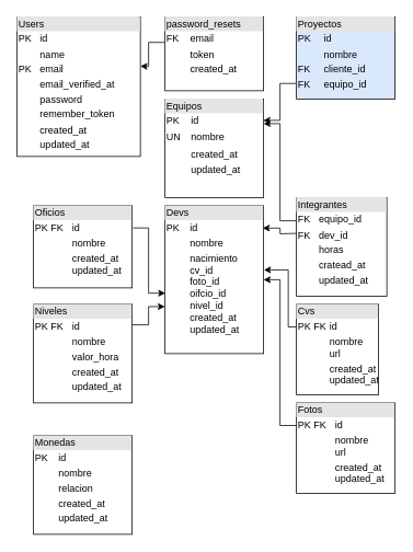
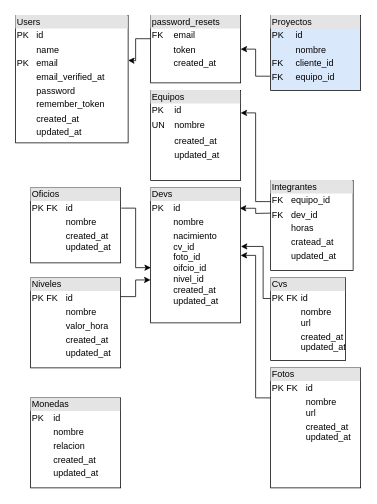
- <mxCell id="14" style="edgeStyle=orthogonalEdgeStyle;rounded=0;orthogonalLoop=1;jettySize=auto;html=1;exitX=-0.007;exitY=0.811;exitDx=0;exitDy=0;exitPerimeter=0;entryX=0.997;entryY=0.217;entryDx=0;entryDy=0;entryPerimeter=0;" edge="1" parent="1" source="15" target="17"><mxGeometry relative="1" as="geometry"><mxPoint x="340" y="155" as="targetPoint" /></mxGeometry></mxCell>
+ <mxCell id="14" style="edgeStyle=orthogonalEdgeStyle;rounded=0;orthogonalLoop=1;jettySize=auto;html=1;exitX=-0.007;exitY=0.811;exitDx=0;exitDy=0;exitPerimeter=0;" edge="1" parent="1" source="15" target="3"><mxGeometry relative="1" as="geometry"><mxPoint x="340" y="155" as="targetPoint" /></mxGeometry></mxCell>
- <mxCell id="10" value="&lt;div style=&quot;box-sizing:border-box;width:100%;background:#e4e4e4;padding:2px;&quot;&gt;Fotos&lt;/div&gt;&lt;table style=&quot;width:100%;font-size:1em;&quot; cellpadding=&quot;2&quot; cellspacing=&quot;0&quot;&gt;&lt;tbody&gt;&lt;tr&gt;&lt;td&gt;PK FK&lt;/td&gt;&lt;td&gt;id&lt;/td&gt;&lt;/tr&gt;&lt;tr&gt;&lt;td&gt;&lt;br&gt;&lt;/td&gt;&lt;td&gt;nombre&lt;br&gt;url&lt;/td&gt;&lt;/tr&gt;&lt;tr&gt;&lt;td&gt;&lt;/td&gt;&lt;td&gt;created_at&lt;br&gt;updated_at&lt;br&gt;&lt;br&gt;&lt;/td&gt;&lt;/tr&gt;&lt;/tbody&gt;&lt;/table&gt;" style="verticalAlign=top;align=left;overflow=fill;html=1;" vertex="1" parent="1"><mxGeometry x="360" y="490" width="120" height="110" as="geometry" /></mxCell>
+ <mxCell id="10" value="&lt;div style=&quot;box-sizing:border-box;width:100%;background:#e4e4e4;padding:2px;&quot;&gt;Fotos&lt;/div&gt;&lt;table style=&quot;width:100%;font-size:1em;&quot; cellpadding=&quot;2&quot; cellspacing=&quot;0&quot;&gt;&lt;tbody&gt;&lt;tr&gt;&lt;td&gt;PK FK&lt;/td&gt;&lt;td&gt;id&lt;/td&gt;&lt;/tr&gt;&lt;tr&gt;&lt;td&gt;&lt;br&gt;&lt;/td&gt;&lt;td&gt;nombre&lt;br&gt;url&lt;/td&gt;&lt;/tr&gt;&lt;tr&gt;&lt;td&gt;&lt;/td&gt;&lt;td&gt;created_at&lt;br&gt;updated_at&lt;br&gt;&lt;br&gt;&lt;/td&gt;&lt;/tr&gt;&lt;/tbody&gt;&lt;/table&gt;" style="verticalAlign=top;align=left;overflow=fill;html=1;" vertex="1" parent="1"><mxGeometry x="360" y="490" width="120" height="160" as="geometry" /></mxCell>
